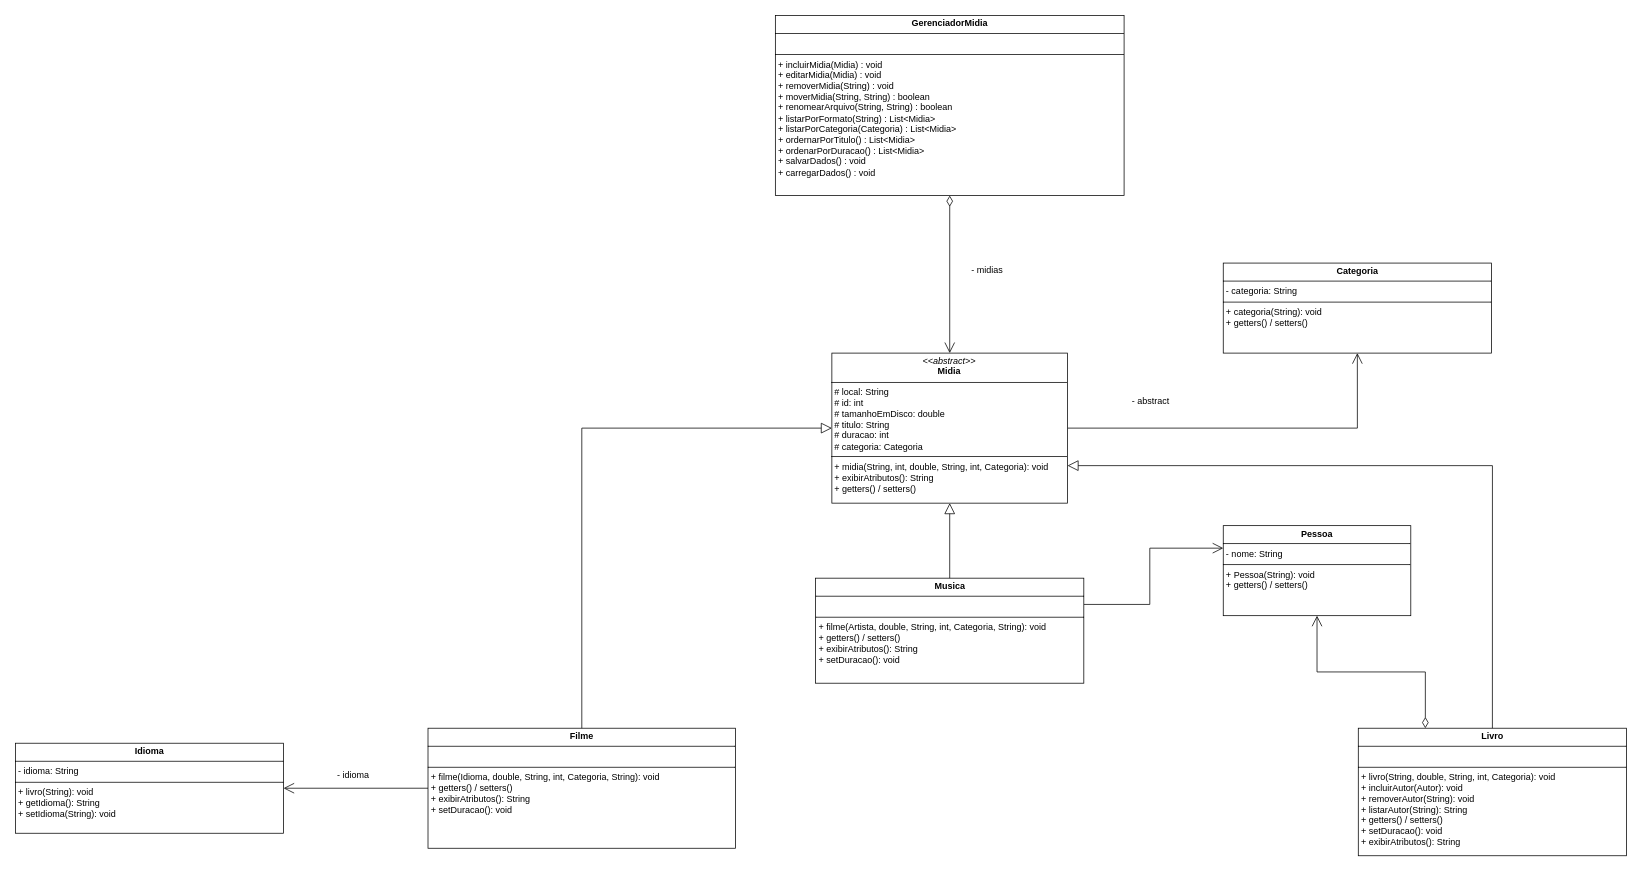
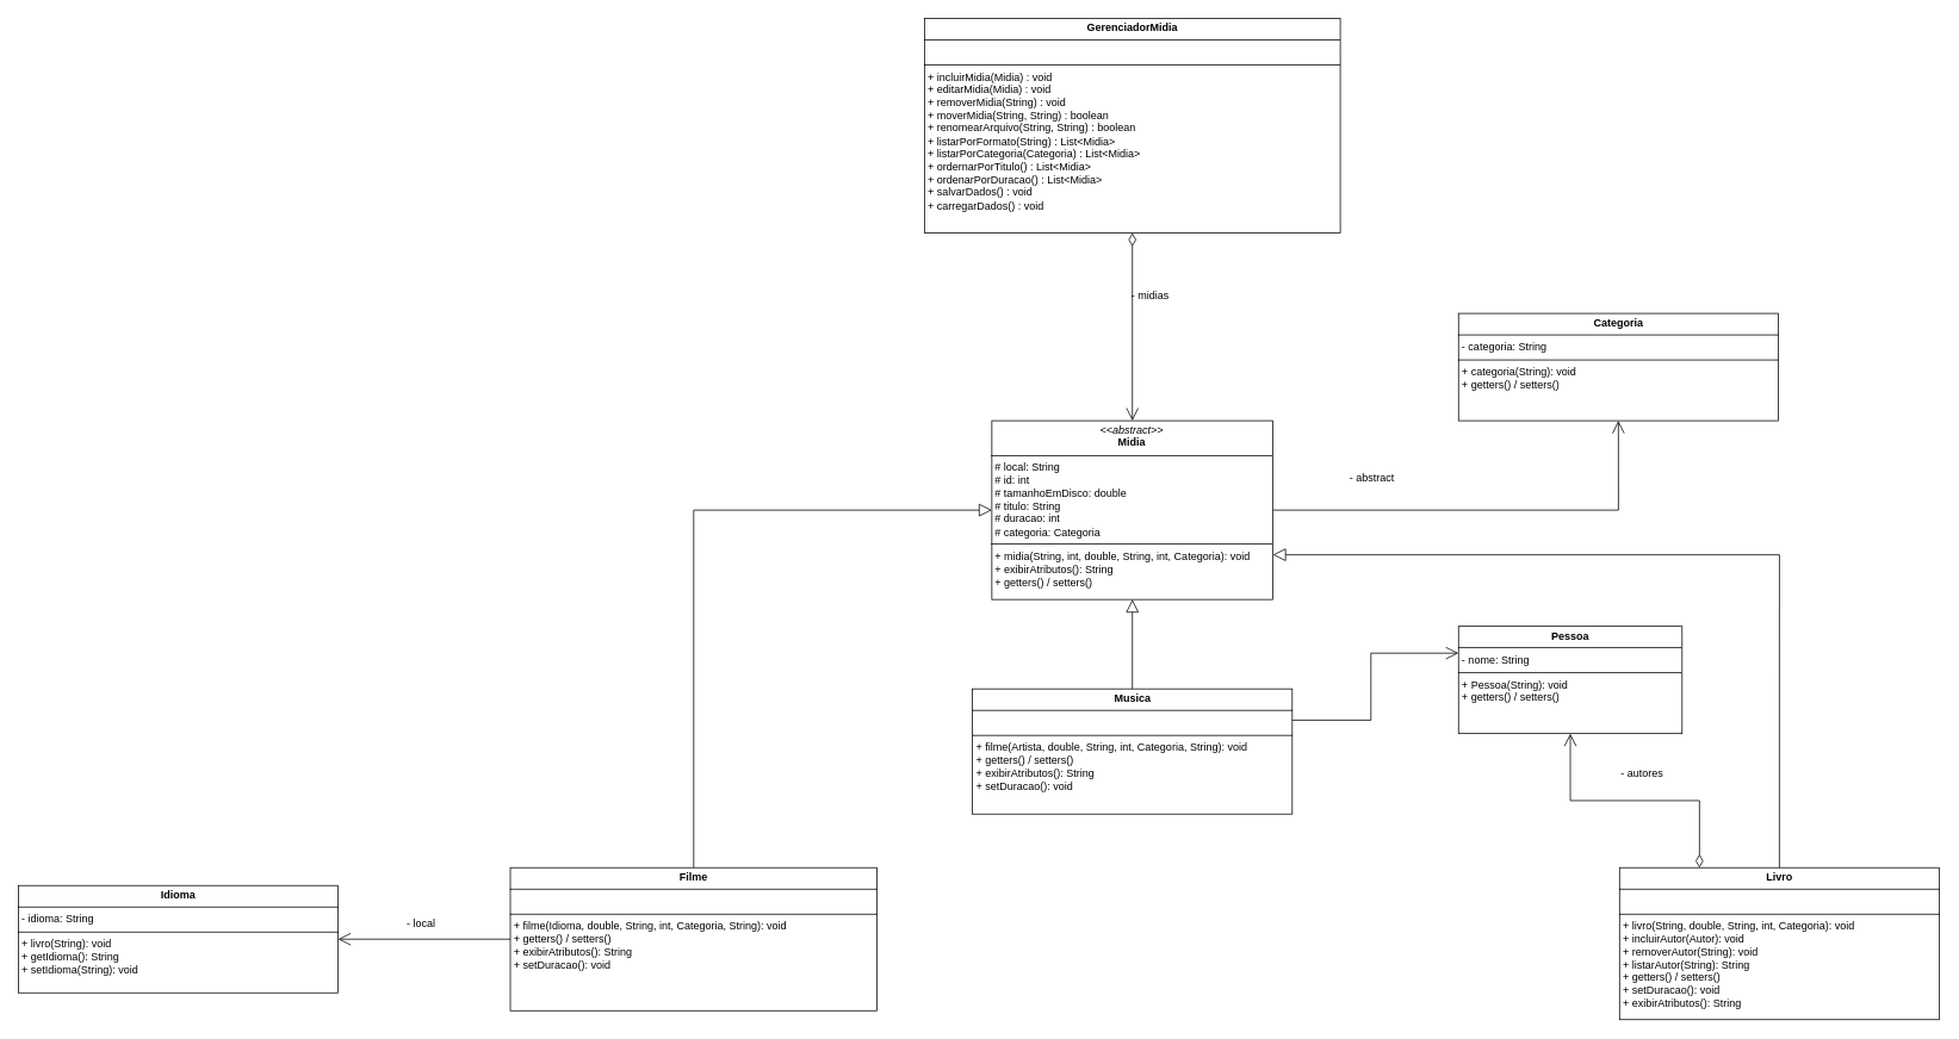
- <mxCell id="19" value="- midias" style="text;html=1;align=center;verticalAlign=middle;resizable=0;points=[];autosize=1;strokeColor=none;fillColor=none;" vertex="1" parent="1"><mxGeometry x="1280" y="345" width="70" height="30" as="geometry" /></mxCell>
+ <mxCell id="19" value="- midias" style="text;html=1;align=center;verticalAlign=middle;resizable=0;points=[];autosize=1;strokeColor=none;fillColor=none;" vertex="1" parent="1"><mxGeometry x="1250" y="315" width="70" height="30" as="geometry" /></mxCell>
+ <mxCell id="20" value="- autores" style="text;html=1;align=center;verticalAlign=middle;resizable=0;points=[];autosize=1;strokeColor=none;fillColor=none;" vertex="1" parent="1"><mxGeometry x="1800" y="850" width="70" height="30" as="geometry" /></mxCell>
- <mxCell id="16" value="- idioma" style="text;html=1;align=center;verticalAlign=middle;resizable=0;points=[];autosize=1;strokeColor=none;fillColor=none;" vertex="1" parent="1"><mxGeometry x="435" y="1018" width="70" height="30" as="geometry" /></mxCell>
+ <mxCell id="16" value="- local" style="text;html=1;align=center;verticalAlign=middle;resizable=0;points=[];autosize=1;strokeColor=none;fillColor=none;" vertex="1" parent="1"><mxGeometry x="435" y="1018" width="70" height="30" as="geometry" /></mxCell>
